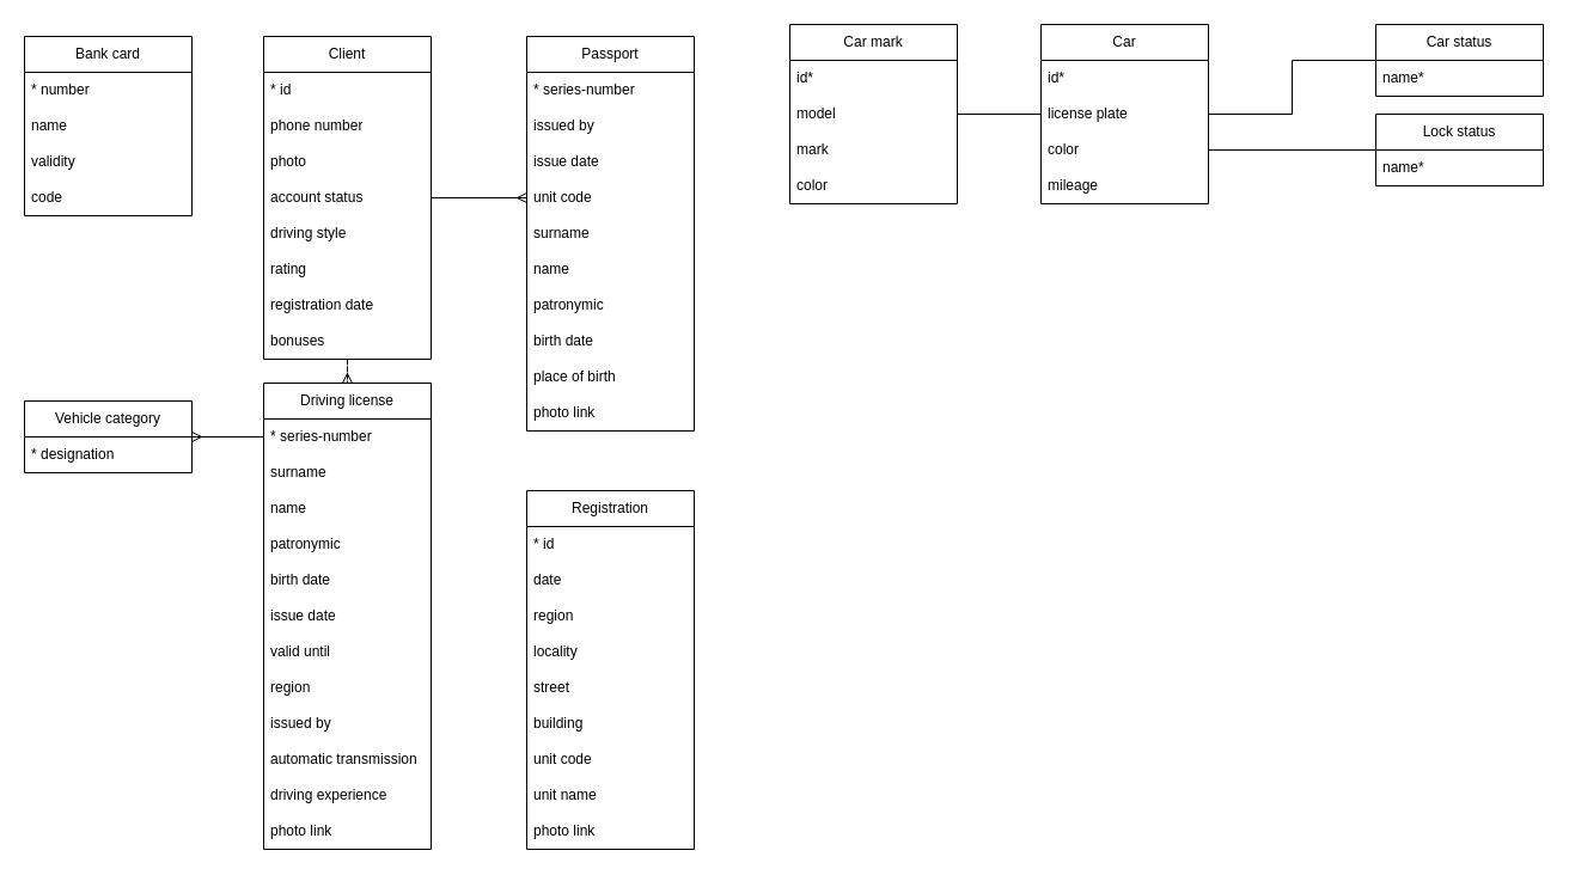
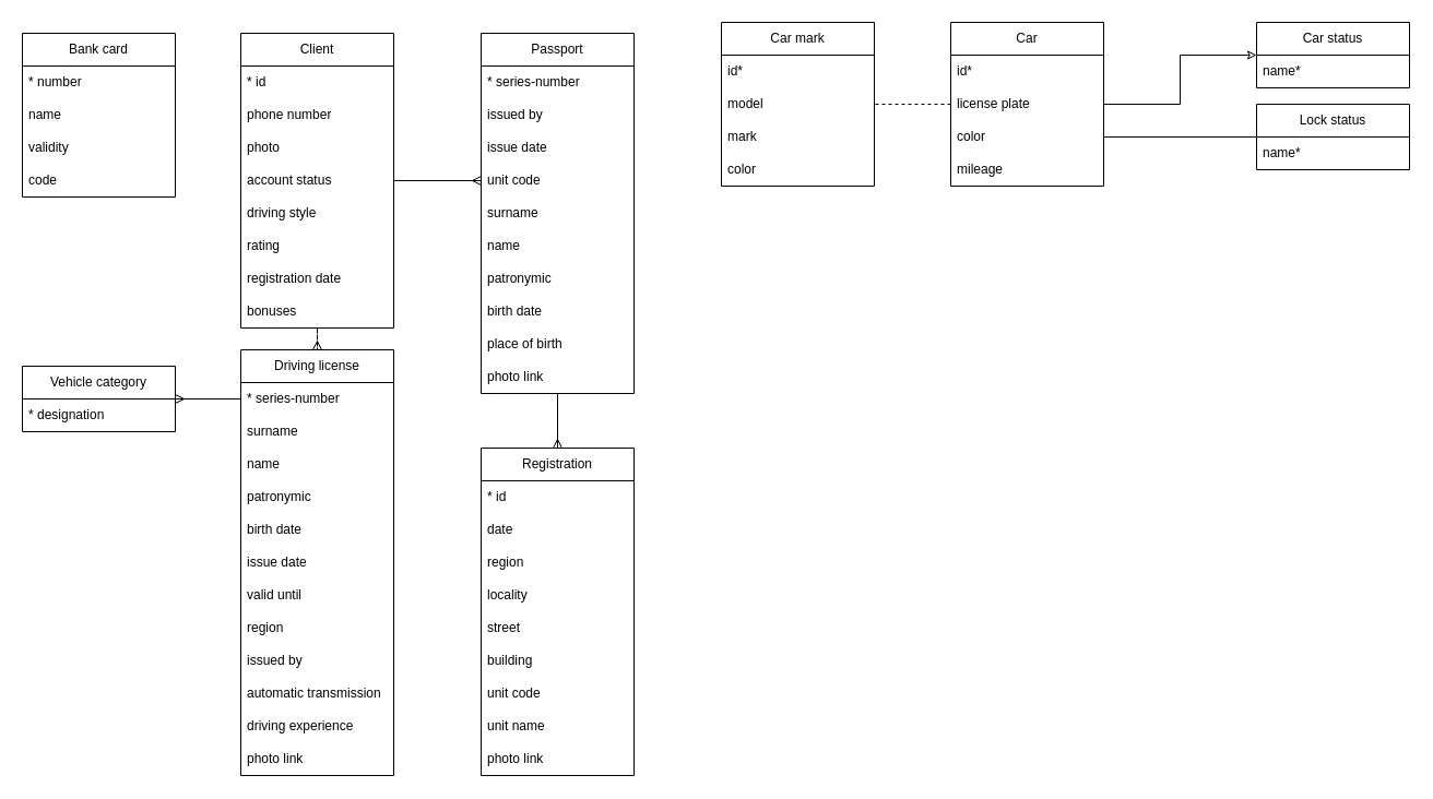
- <mxCell id="69" style="edgeStyle=orthogonalEdgeStyle;rounded=0;orthogonalLoop=1;jettySize=auto;html=1;endArrow=none;endFill=0;" edge="1" parent="1" source="58" target="67"><mxGeometry relative="1" as="geometry" /></mxCell>
+ <mxCell id="69" style="edgeStyle=orthogonalEdgeStyle;rounded=0;orthogonalLoop=1;jettySize=auto;html=1;endArrow=classic;endFill=0;" edge="1" parent="1" source="58" target="67"><mxGeometry relative="1" as="geometry" /></mxCell>
- <mxCell id="66" style="edgeStyle=orthogonalEdgeStyle;rounded=0;orthogonalLoop=1;jettySize=auto;html=1;entryX=1;entryY=0.5;entryDx=0;entryDy=0;endArrow=none;endFill=0;" edge="1" parent="1" source="58" target="63"><mxGeometry relative="1" as="geometry" /></mxCell>
+ <mxCell id="66" style="edgeStyle=orthogonalEdgeStyle;rounded=0;orthogonalLoop=1;jettySize=auto;html=1;entryX=1;entryY=0.5;entryDx=0;entryDy=0;endArrow=none;endFill=0;dashed=1;" edge="1" parent="1" source="58" target="63"><mxGeometry relative="1" as="geometry" /></mxCell>
+ <mxCell id="12" style="edgeStyle=orthogonalEdgeStyle;rounded=0;orthogonalLoop=1;jettySize=auto;html=1;endArrow=ERmany;endFill=0;" parent="1" source="13" target="24" edge="1"><mxGeometry relative="1" as="geometry" /></mxCell>
